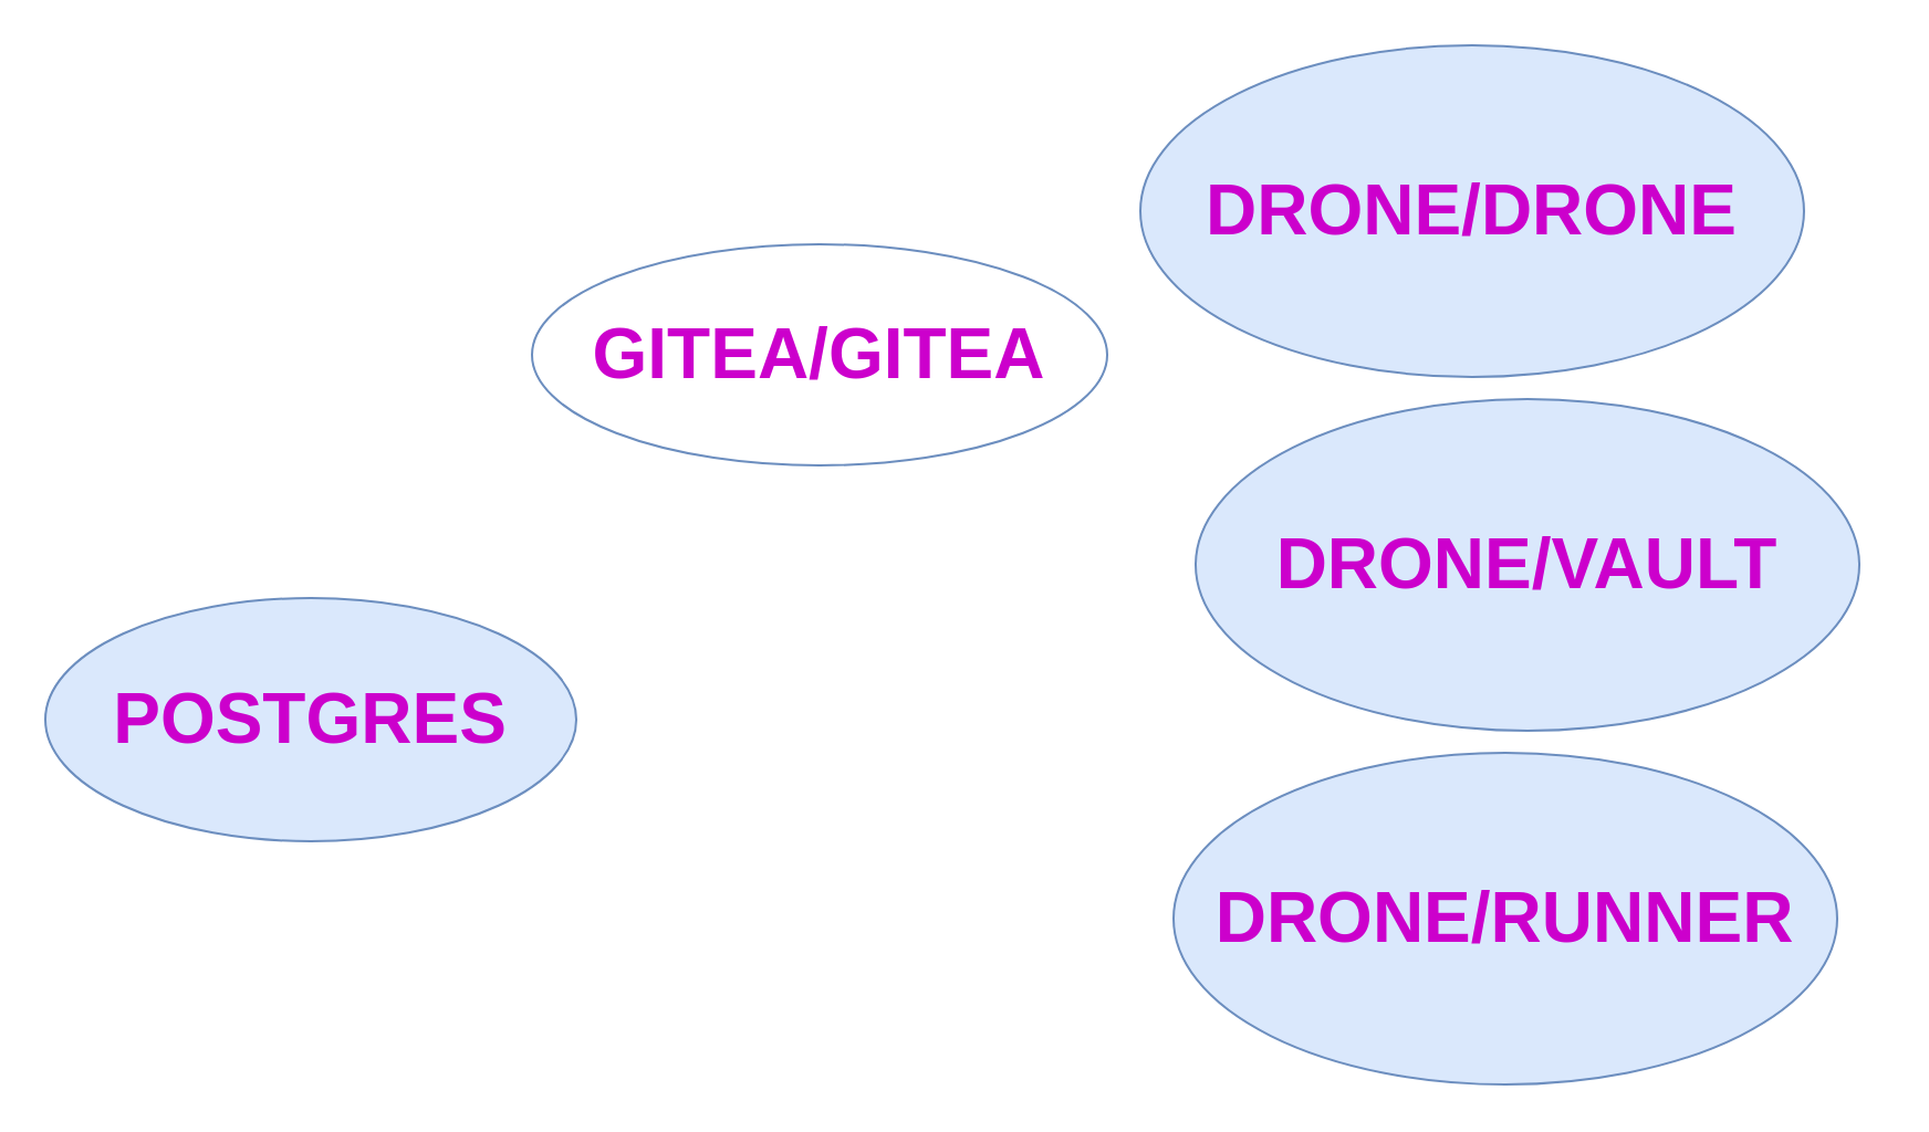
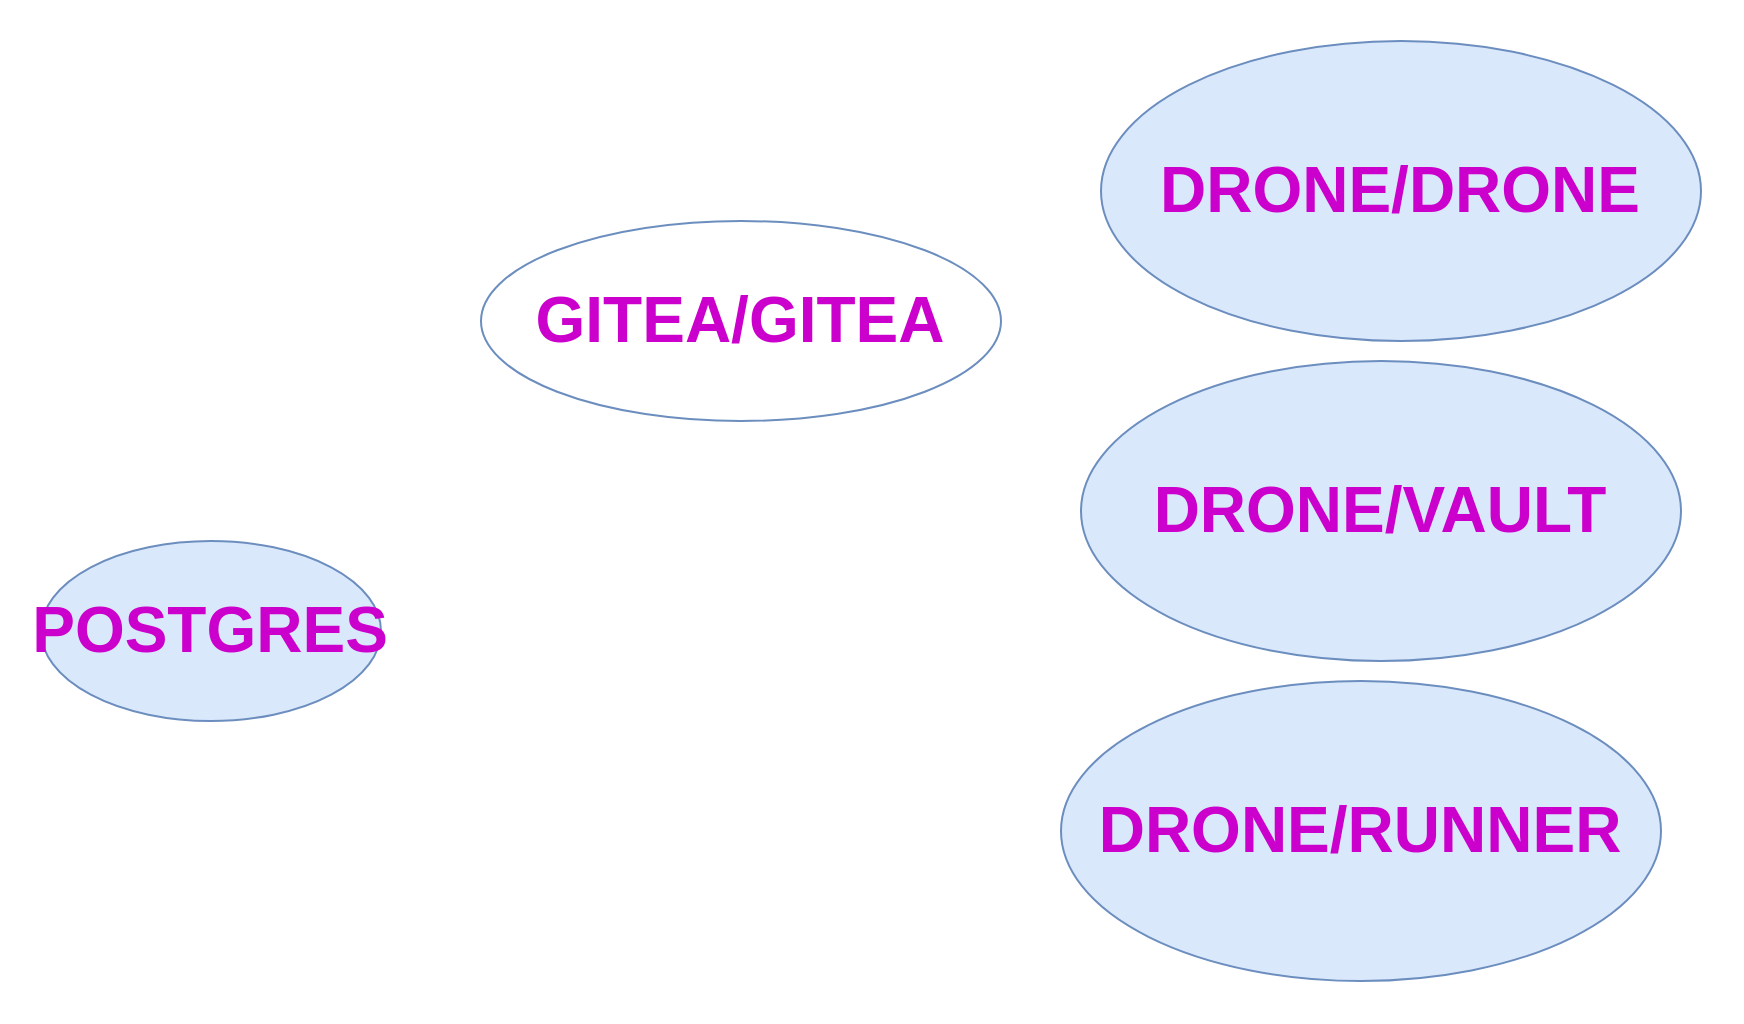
- <mxCell id="6" value="DRONE/DRONE" style="ellipse;whiteSpace=wrap;html=1;fillColor=#dae8fc;strokeColor=#6c8ebf;fontSize=32;fontStyle=1;fontColor=#CC00CC;" vertex="1" parent="1"><mxGeometry x="515" y="20" width="300" height="150" as="geometry" /></mxCell>
+ <mxCell id="6" value="DRONE/DRONE" style="ellipse;whiteSpace=wrap;html=1;fillColor=#dae8fc;strokeColor=#6c8ebf;fontSize=32;fontStyle=1;fontColor=#CC00CC;" vertex="1" parent="1"><mxGeometry x="550" y="20" width="300" height="150" as="geometry" /></mxCell>
- <mxCell id="3" value="POSTGRES" style="ellipse;whiteSpace=wrap;html=1;fillColor=#dae8fc;strokeColor=#6c8ebf;fontSize=32;fontStyle=1;fontColor=#CC00CC;" vertex="1" parent="1"><mxGeometry x="20" y="270" width="240" height="110" as="geometry" /></mxCell>
+ <mxCell id="3" value="POSTGRES" style="ellipse;whiteSpace=wrap;html=1;fillColor=#dae8fc;strokeColor=#6c8ebf;fontSize=32;fontStyle=1;fontColor=#CC00CC;" vertex="1" parent="1"><mxGeometry x="20" y="270" width="170" height="90" as="geometry" /></mxCell>
